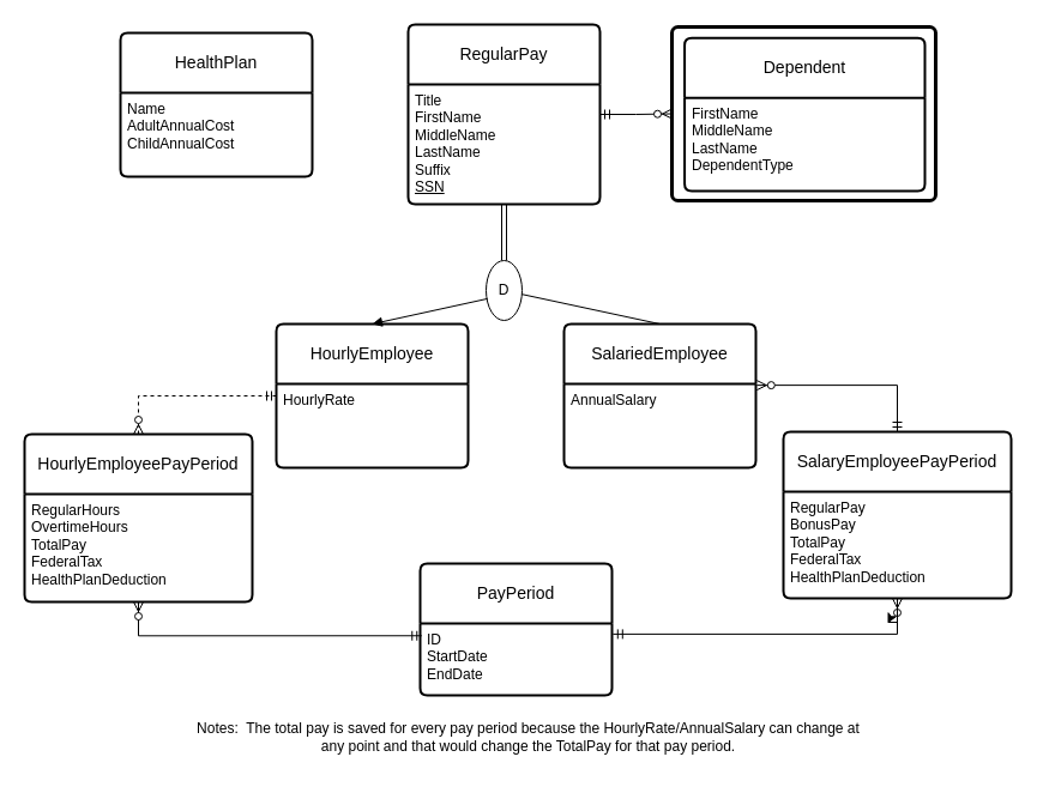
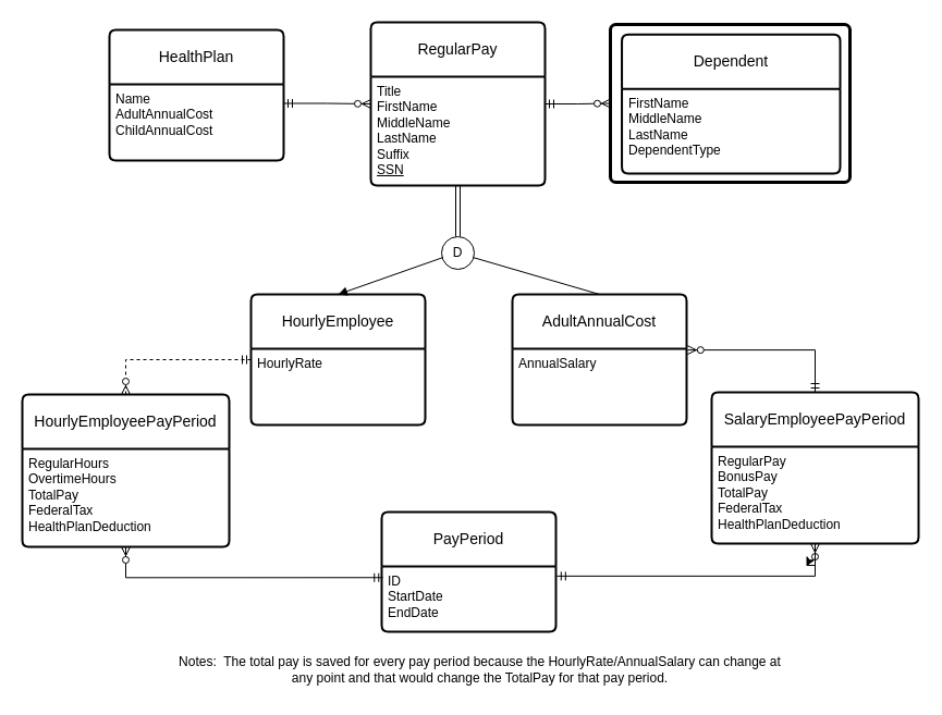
+ <mxCell id="20" value="" style="edgeStyle=orthogonalEdgeStyle;fontSize=12;html=1;endArrow=ERzeroToMany;startArrow=ERmandOne;rounded=0;exitX=1;exitY=0.25;exitDx=0;exitDy=0;entryX=0;entryY=0.25;entryDx=0;entryDy=0;" parent="1" source="19" target="3" edge="1"><mxGeometry width="100" height="100" relative="1" as="geometry"><mxPoint x="360" y="490" as="sourcePoint" /><mxPoint x="460" y="390" as="targetPoint" /></mxGeometry></mxCell>
- <mxCell id="10" value="D" style="ellipse;whiteSpace=wrap;html=1;aspect=fixed;" parent="1" vertex="1"><mxGeometry x="405" y="217" width="30" height="50" as="geometry" /></mxCell>
+ <mxCell id="10" value="D" style="ellipse;whiteSpace=wrap;html=1;aspect=fixed;" parent="1" vertex="1"><mxGeometry x="405" y="217" width="30" height="30" as="geometry" /></mxCell>
- <mxCell id="7" value="SalariedEmployee" style="swimlane;childLayout=stackLayout;horizontal=1;startSize=50;horizontalStack=0;rounded=1;fontSize=14;fontStyle=0;strokeWidth=2;resizeParent=0;resizeLast=1;shadow=0;dashed=0;align=center;arcSize=4;whiteSpace=wrap;html=1;" parent="1" vertex="1"><mxGeometry x="470" y="270" width="160" height="120" as="geometry" /></mxCell>
+ <mxCell id="7" value="AdultAnnualCost" style="swimlane;childLayout=stackLayout;horizontal=1;startSize=50;horizontalStack=0;rounded=1;fontSize=14;fontStyle=0;strokeWidth=2;resizeParent=0;resizeLast=1;shadow=0;dashed=0;align=center;arcSize=4;whiteSpace=wrap;html=1;" parent="1" vertex="1"><mxGeometry x="470" y="270" width="160" height="120" as="geometry" /></mxCell>
